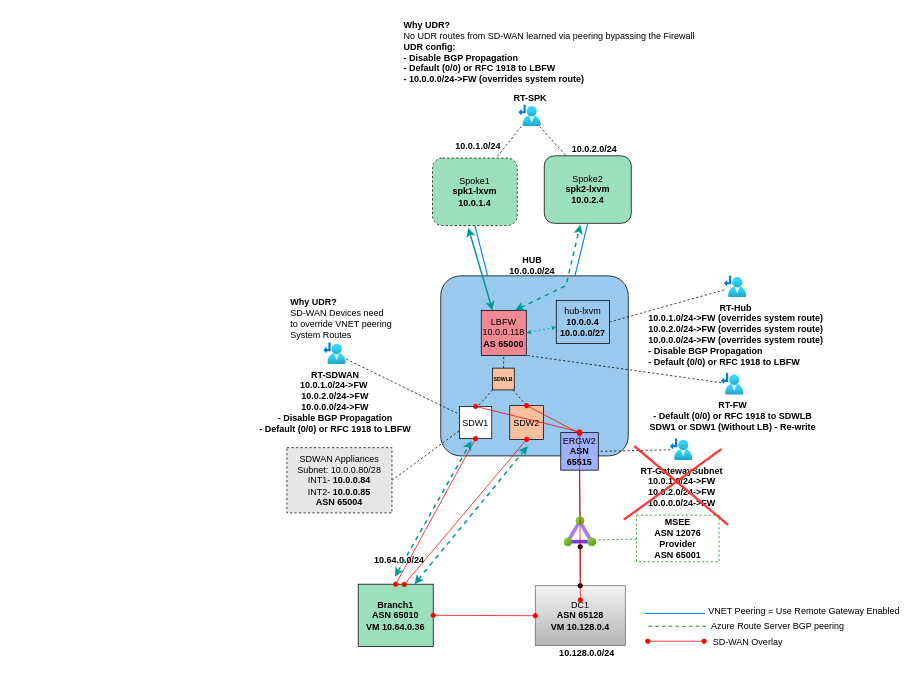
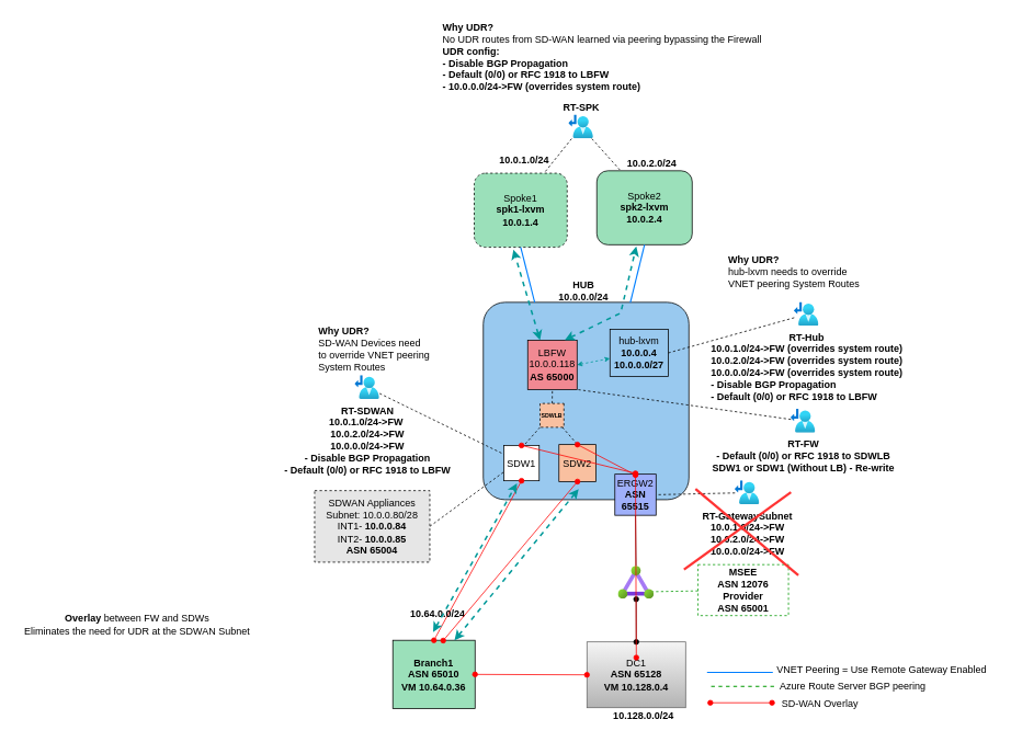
+ <mxCell id="56" value="&lt;b&gt;Why UDR?&lt;br&gt;&lt;/b&gt;hub-lxvm needs to override&lt;br&gt;VNET peering System Routes" style="text;html=1;align=left;verticalAlign=middle;resizable=0;points=[];autosize=1;strokeColor=none;fillColor=none;" parent="51" vertex="1"><mxGeometry x="883" y="302" width="178" height="55" as="geometry" /></mxCell>
- <mxCell id="43" value="" style="endArrow=classic;startArrow=classic;html=1;rounded=0;dashed=0;strokeWidth=2;exitX=0.25;exitY=0;exitDx=0;exitDy=0;strokeColor=#009999;entryX=0.422;entryY=1.033;entryDx=0;entryDy=0;entryPerimeter=0;" parent="40" source="42" target="3" edge="1"><mxGeometry width="50" height="50" relative="1" as="geometry"><mxPoint x="705" y="484" as="sourcePoint" /><mxPoint x="655" y="297" as="targetPoint" /></mxGeometry></mxCell>
+ <mxCell id="43" value="" style="endArrow=classic;startArrow=classic;html=1;rounded=0;dashed=1;strokeWidth=2;exitX=0.25;exitY=0;exitDx=0;exitDy=0;strokeColor=#009999;entryX=0.422;entryY=1.033;entryDx=0;entryDy=0;entryPerimeter=0;" parent="40" source="42" target="3" edge="1"><mxGeometry width="50" height="50" relative="1" as="geometry"><mxPoint x="705" y="484" as="sourcePoint" /><mxPoint x="655" y="297" as="targetPoint" /></mxGeometry></mxCell>
- <mxCell id="48" value="SDWLB" style="whiteSpace=wrap;html=1;aspect=fixed;fillColor=#F9C0A0;direction=south;fontSize=7;fontStyle=1" parent="40" vertex="1"><mxGeometry x="656" y="490" width="29" height="29" as="geometry" /></mxCell>
+ <mxCell id="48" value="SDWLB" style="whiteSpace=wrap;html=1;aspect=fixed;fillColor=#F9C0A0;direction=south;fontSize=7;fontStyle=1;dashed=1;" parent="40" vertex="1"><mxGeometry x="656" y="490" width="29" height="29" as="geometry" /></mxCell>
+ <mxCell id="30" value="&lt;b&gt;Overlay &lt;/b&gt;between FW and SDWs&lt;br&gt;Eliminates the need for UDR at the SDWAN Subnet" style="text;html=1;align=center;verticalAlign=middle;resizable=0;points=[];autosize=1;strokeColor=none;fillColor=none;" parent="1" vertex="1"><mxGeometry x="20" y="738" width="292" height="41" as="geometry" /></mxCell>
